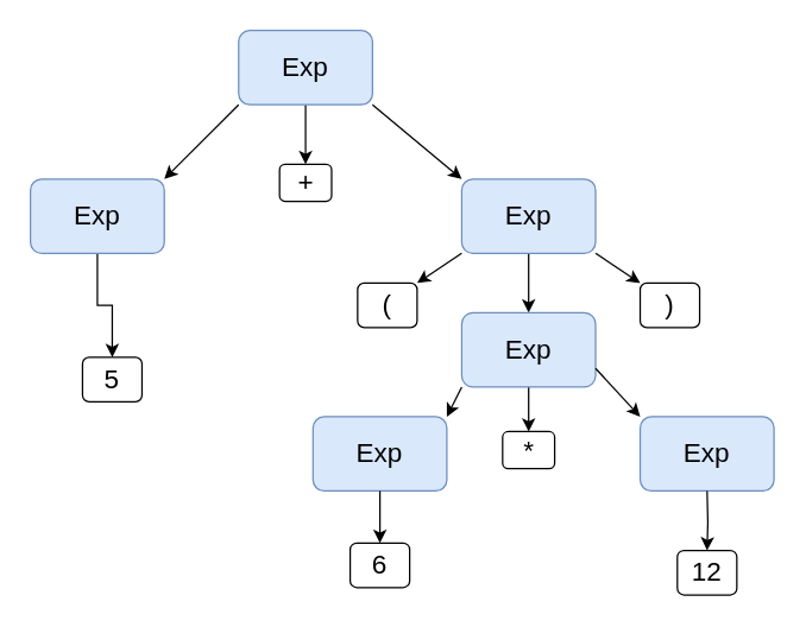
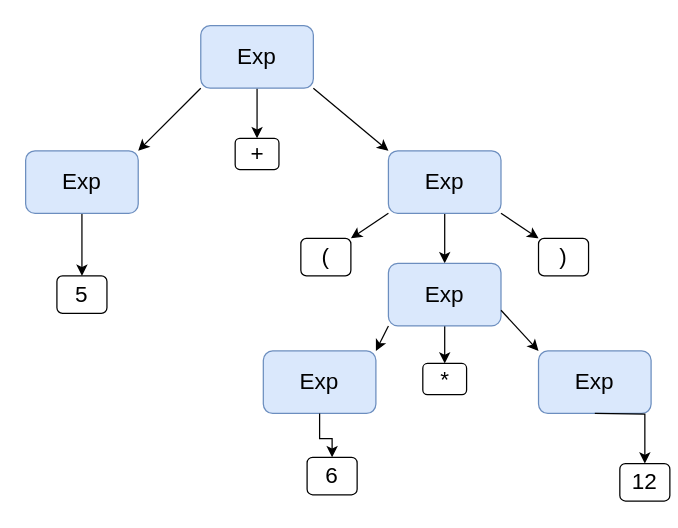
- <mxCell id="11" value="&lt;font style=&quot;font-size: 18px;&quot;&gt;5&lt;/font&gt;" style="rounded=1;whiteSpace=wrap;html=1;" vertex="1" parent="1"><mxGeometry x="55" y="240" width="40" height="30" as="geometry" /></mxCell>
+ <mxCell id="11" value="&lt;font style=&quot;font-size: 18px;&quot;&gt;5&lt;/font&gt;" style="rounded=1;whiteSpace=wrap;html=1;" vertex="1" parent="1"><mxGeometry x="45" y="220" width="40" height="30" as="geometry" /></mxCell>
- <mxCell id="24" value="&lt;font style=&quot;font-size: 18px;&quot;&gt;6&lt;/font&gt;" style="rounded=1;whiteSpace=wrap;html=1;" vertex="1" parent="1"><mxGeometry x="235" y="365" width="40" height="30" as="geometry" /></mxCell>
+ <mxCell id="24" value="&lt;font style=&quot;font-size: 18px;&quot;&gt;6&lt;/font&gt;" style="rounded=1;whiteSpace=wrap;html=1;" vertex="1" parent="1"><mxGeometry x="245" y="365" width="40" height="30" as="geometry" /></mxCell>
- <mxCell id="26" value="&lt;font style=&quot;font-size: 18px;&quot;&gt;12&lt;/font&gt;" style="rounded=1;whiteSpace=wrap;html=1;" vertex="1" parent="1"><mxGeometry x="455" y="370" width="40" height="30" as="geometry" /></mxCell>
+ <mxCell id="26" value="&lt;font style=&quot;font-size: 18px;&quot;&gt;12&lt;/font&gt;" style="rounded=1;whiteSpace=wrap;html=1;" vertex="1" parent="1"><mxGeometry x="495" y="370" width="40" height="30" as="geometry" /></mxCell>
